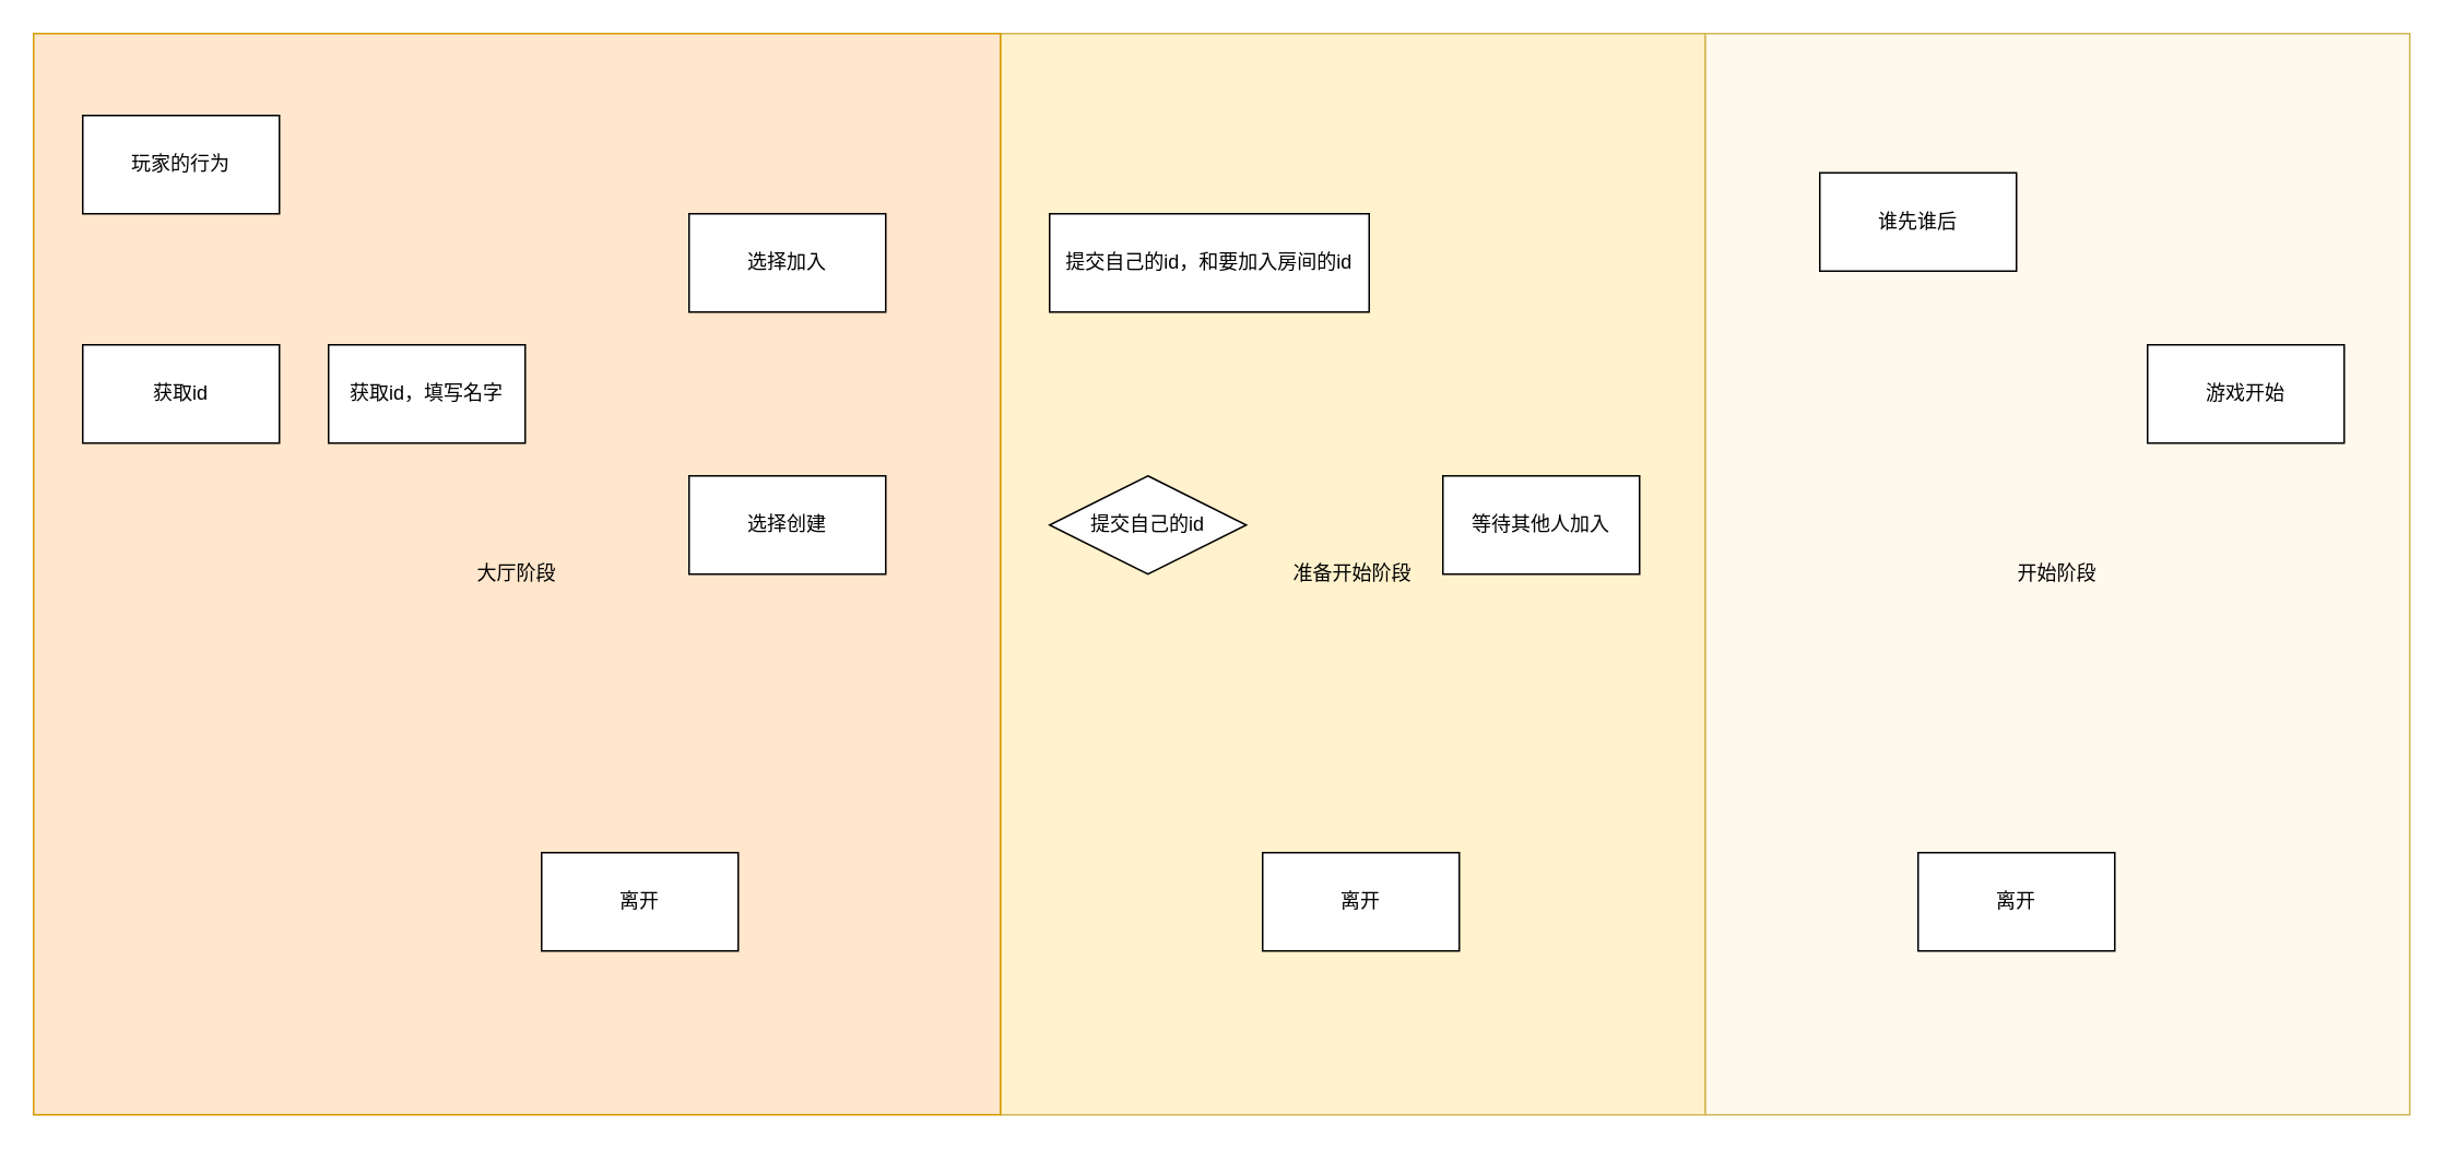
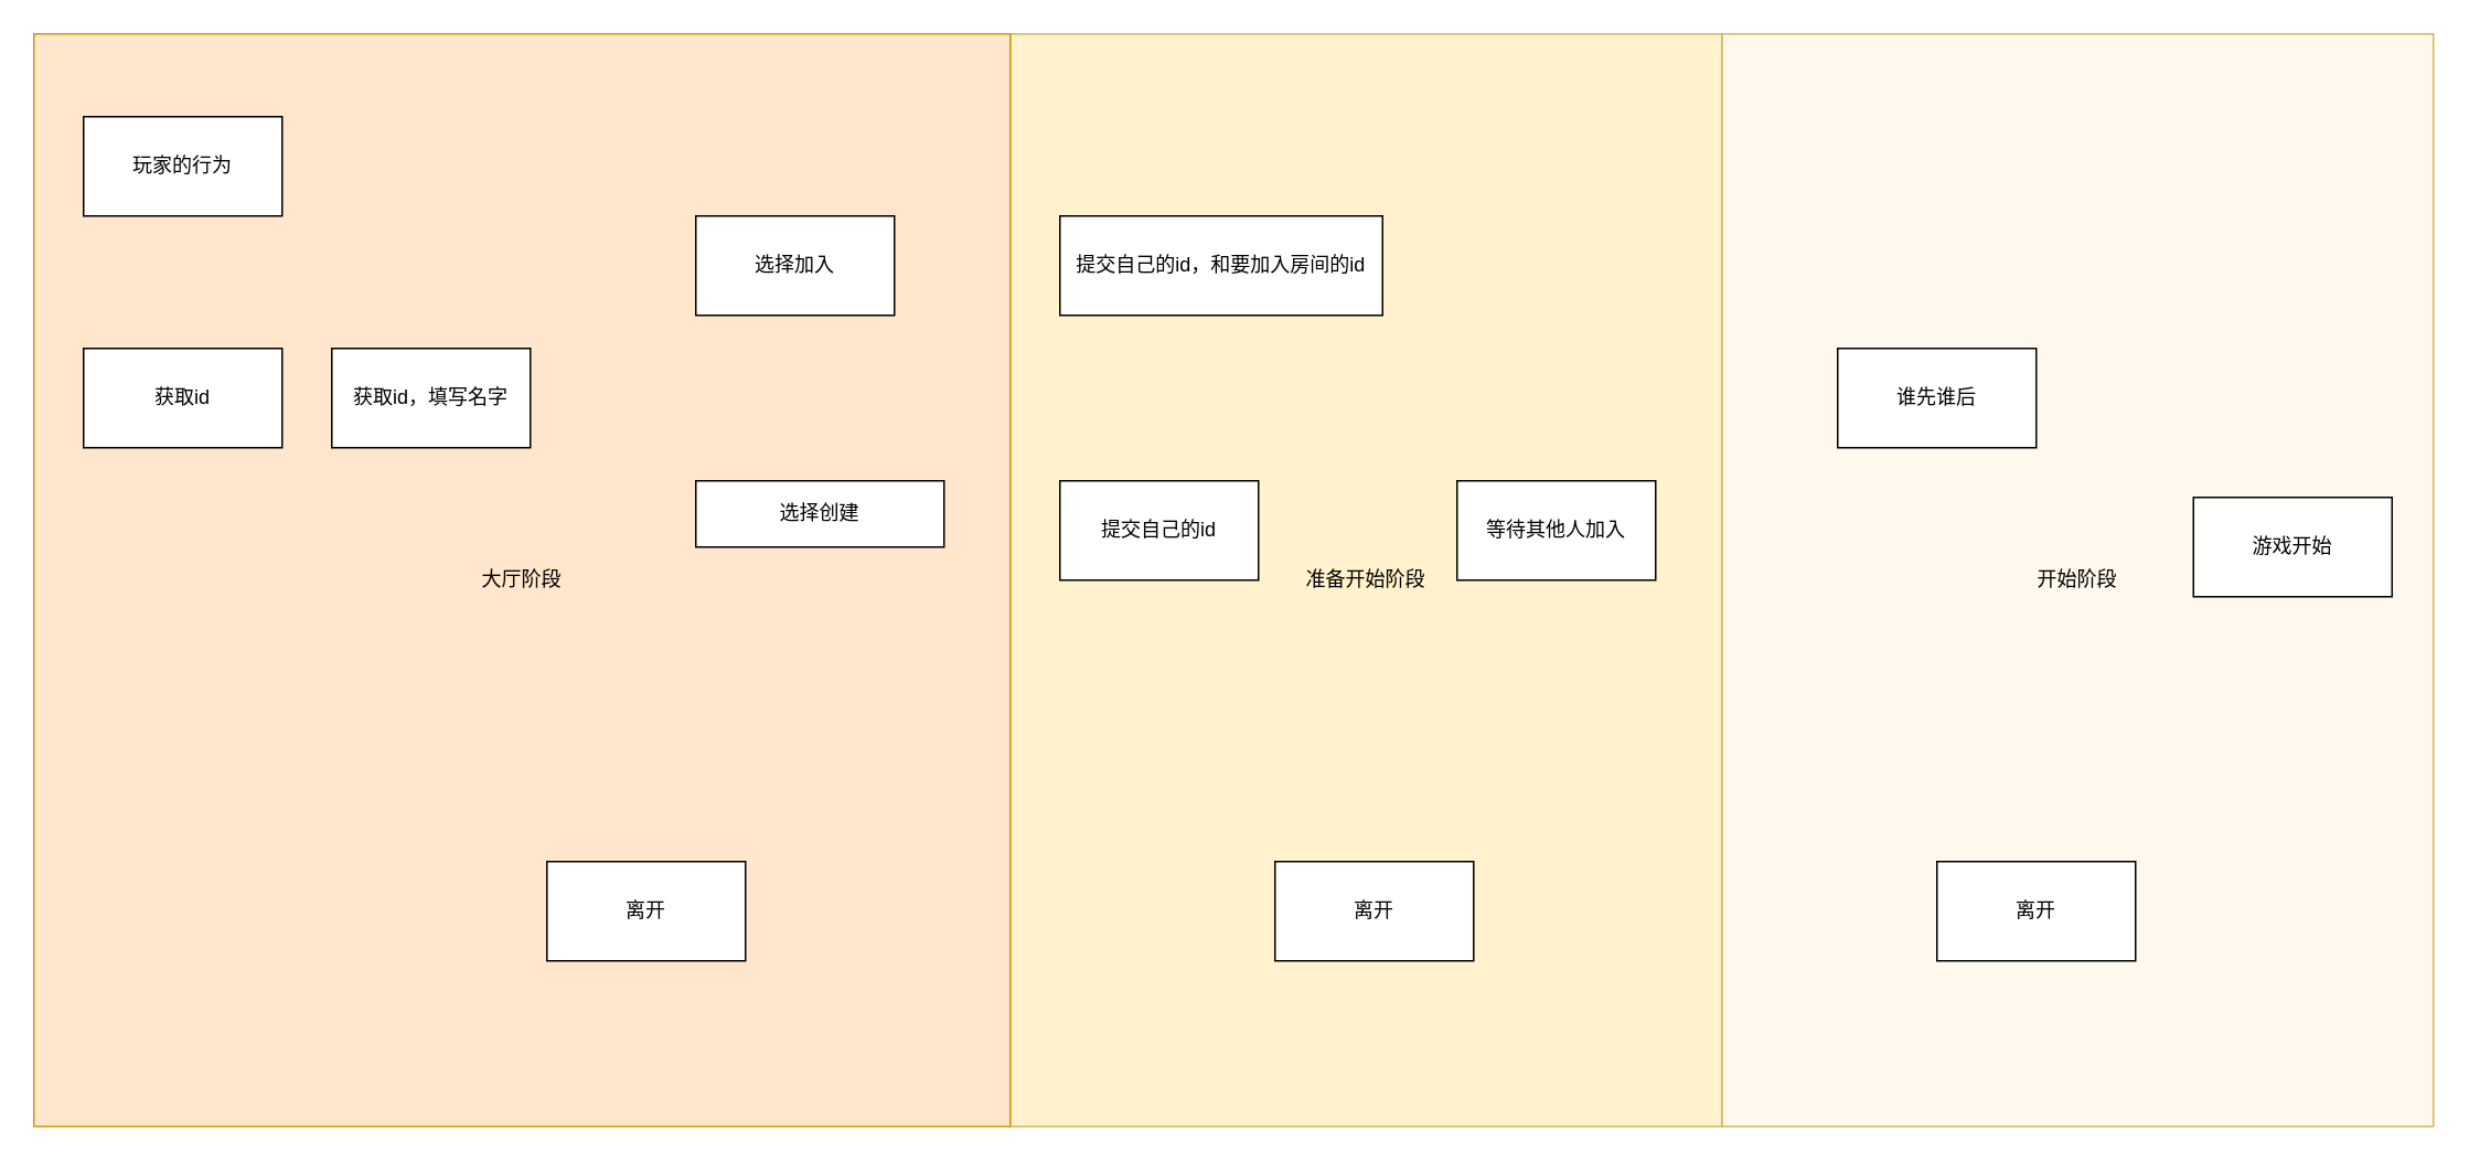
- <mxCell id="15" value="谁先谁后" style="rounded=0;whiteSpace=wrap;html=1;" vertex="1" parent="1"><mxGeometry x="1110" y="105" width="120" height="60" as="geometry" /></mxCell>
+ <mxCell id="15" value="谁先谁后" style="rounded=0;whiteSpace=wrap;html=1;" vertex="1" parent="1"><mxGeometry x="1110" y="210" width="120" height="60" as="geometry" /></mxCell>
- <mxCell id="13" value="游戏开始" style="rounded=0;whiteSpace=wrap;html=1;" vertex="1" parent="1"><mxGeometry x="1310" y="210" width="120" height="60" as="geometry" /></mxCell>
+ <mxCell id="13" value="游戏开始" style="rounded=0;whiteSpace=wrap;html=1;" vertex="1" parent="1"><mxGeometry x="1325" y="300" width="120" height="60" as="geometry" /></mxCell>
- <mxCell id="9" value="选择创建" style="rounded=0;whiteSpace=wrap;html=1;" vertex="1" parent="1"><mxGeometry x="420" y="290" width="120" height="60" as="geometry" /></mxCell>
+ <mxCell id="9" value="选择创建" style="rounded=0;whiteSpace=wrap;html=1;" vertex="1" parent="1"><mxGeometry x="420" y="290" width="150" height="40" as="geometry" /></mxCell>
- <mxCell id="12" value="提交自己的id" style="rhombus;whiteSpace=wrap;html=1;" vertex="1" parent="1"><mxGeometry x="640" y="290" width="120" height="60" as="geometry" /></mxCell>
+ <mxCell id="12" value="提交自己的id" style="rounded=0;whiteSpace=wrap;html=1;" vertex="1" parent="1"><mxGeometry x="640" y="290" width="120" height="60" as="geometry" /></mxCell>
